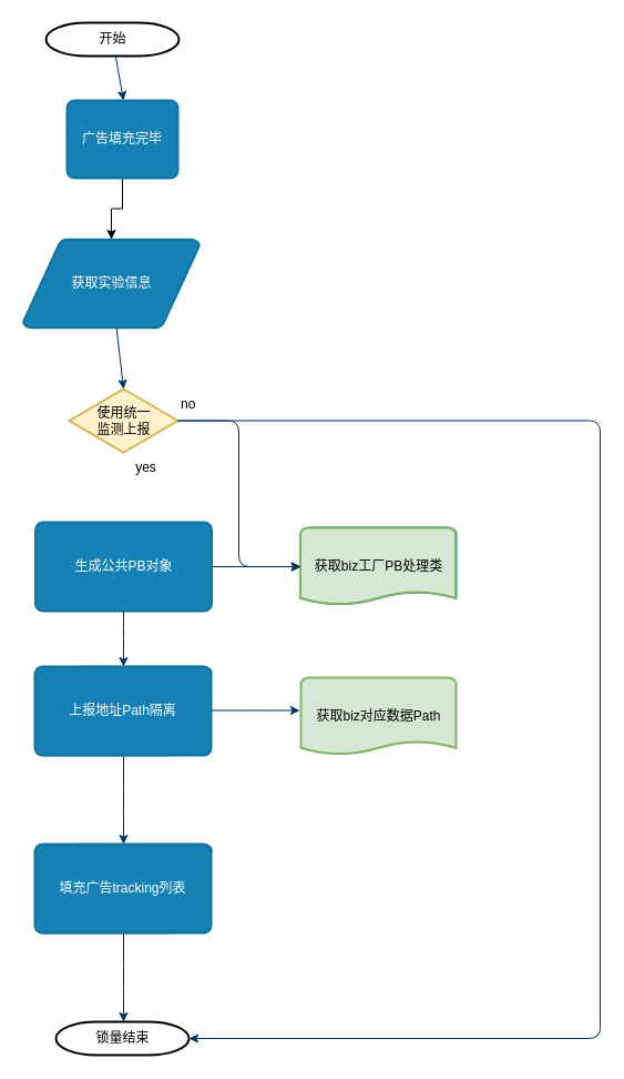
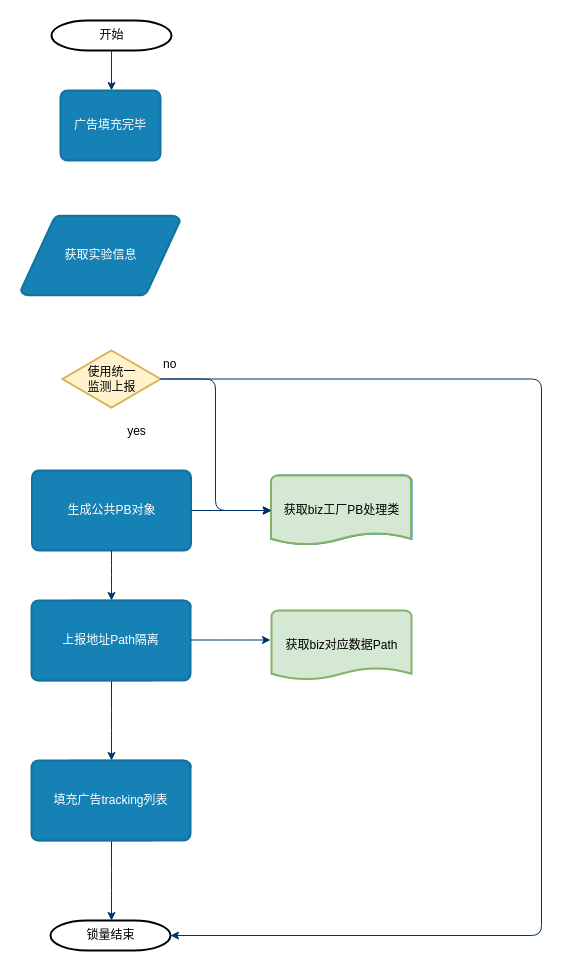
- <mxCell id="2" value="开始" style="shape=mxgraph.flowchart.terminator;strokeWidth=2;gradientColor=none;gradientDirection=north;fontStyle=0;html=1;" parent="1" vertex="1"><mxGeometry x="41" y="20" width="120" height="30" as="geometry" /></mxCell>
+ <mxCell id="2" value="开始" style="shape=mxgraph.flowchart.terminator;strokeWidth=2;gradientColor=none;gradientDirection=north;fontStyle=0;html=1;" parent="1" vertex="1"><mxGeometry x="51" y="20" width="120" height="30" as="geometry" /></mxCell>
- <mxCell id="22" value="" style="edgeStyle=orthogonalEdgeStyle;rounded=0;orthogonalLoop=1;jettySize=auto;html=1;exitX=0.5;exitY=1;exitDx=0;exitDy=0;" edge="1" parent="1" source="23" target="4"><mxGeometry relative="1" as="geometry"><mxPoint x="111" y="185" as="sourcePoint" /></mxGeometry></mxCell>
- <mxCell id="7" style="entryX=0.5;entryY=0;entryPerimeter=0;fontStyle=1;strokeColor=#003366;strokeWidth=1;html=1;" parent="1" source="4" target="5" edge="1"><mxGeometry relative="1" as="geometry" /></mxCell>
- <mxCell id="12" value="yes" style="text;fontStyle=0;html=1;strokeColor=none;gradientColor=none;fillColor=none;strokeWidth=2;align=center;" parent="1" vertex="1"><mxGeometry x="111" y="407" width="40" height="26" as="geometry" /></mxCell>
+ <mxCell id="12" value="yes" style="text;fontStyle=0;html=1;strokeColor=none;gradientColor=none;fillColor=none;strokeWidth=2;align=center;" parent="1" vertex="1"><mxGeometry x="116" y="417" width="40" height="26" as="geometry" /></mxCell>
